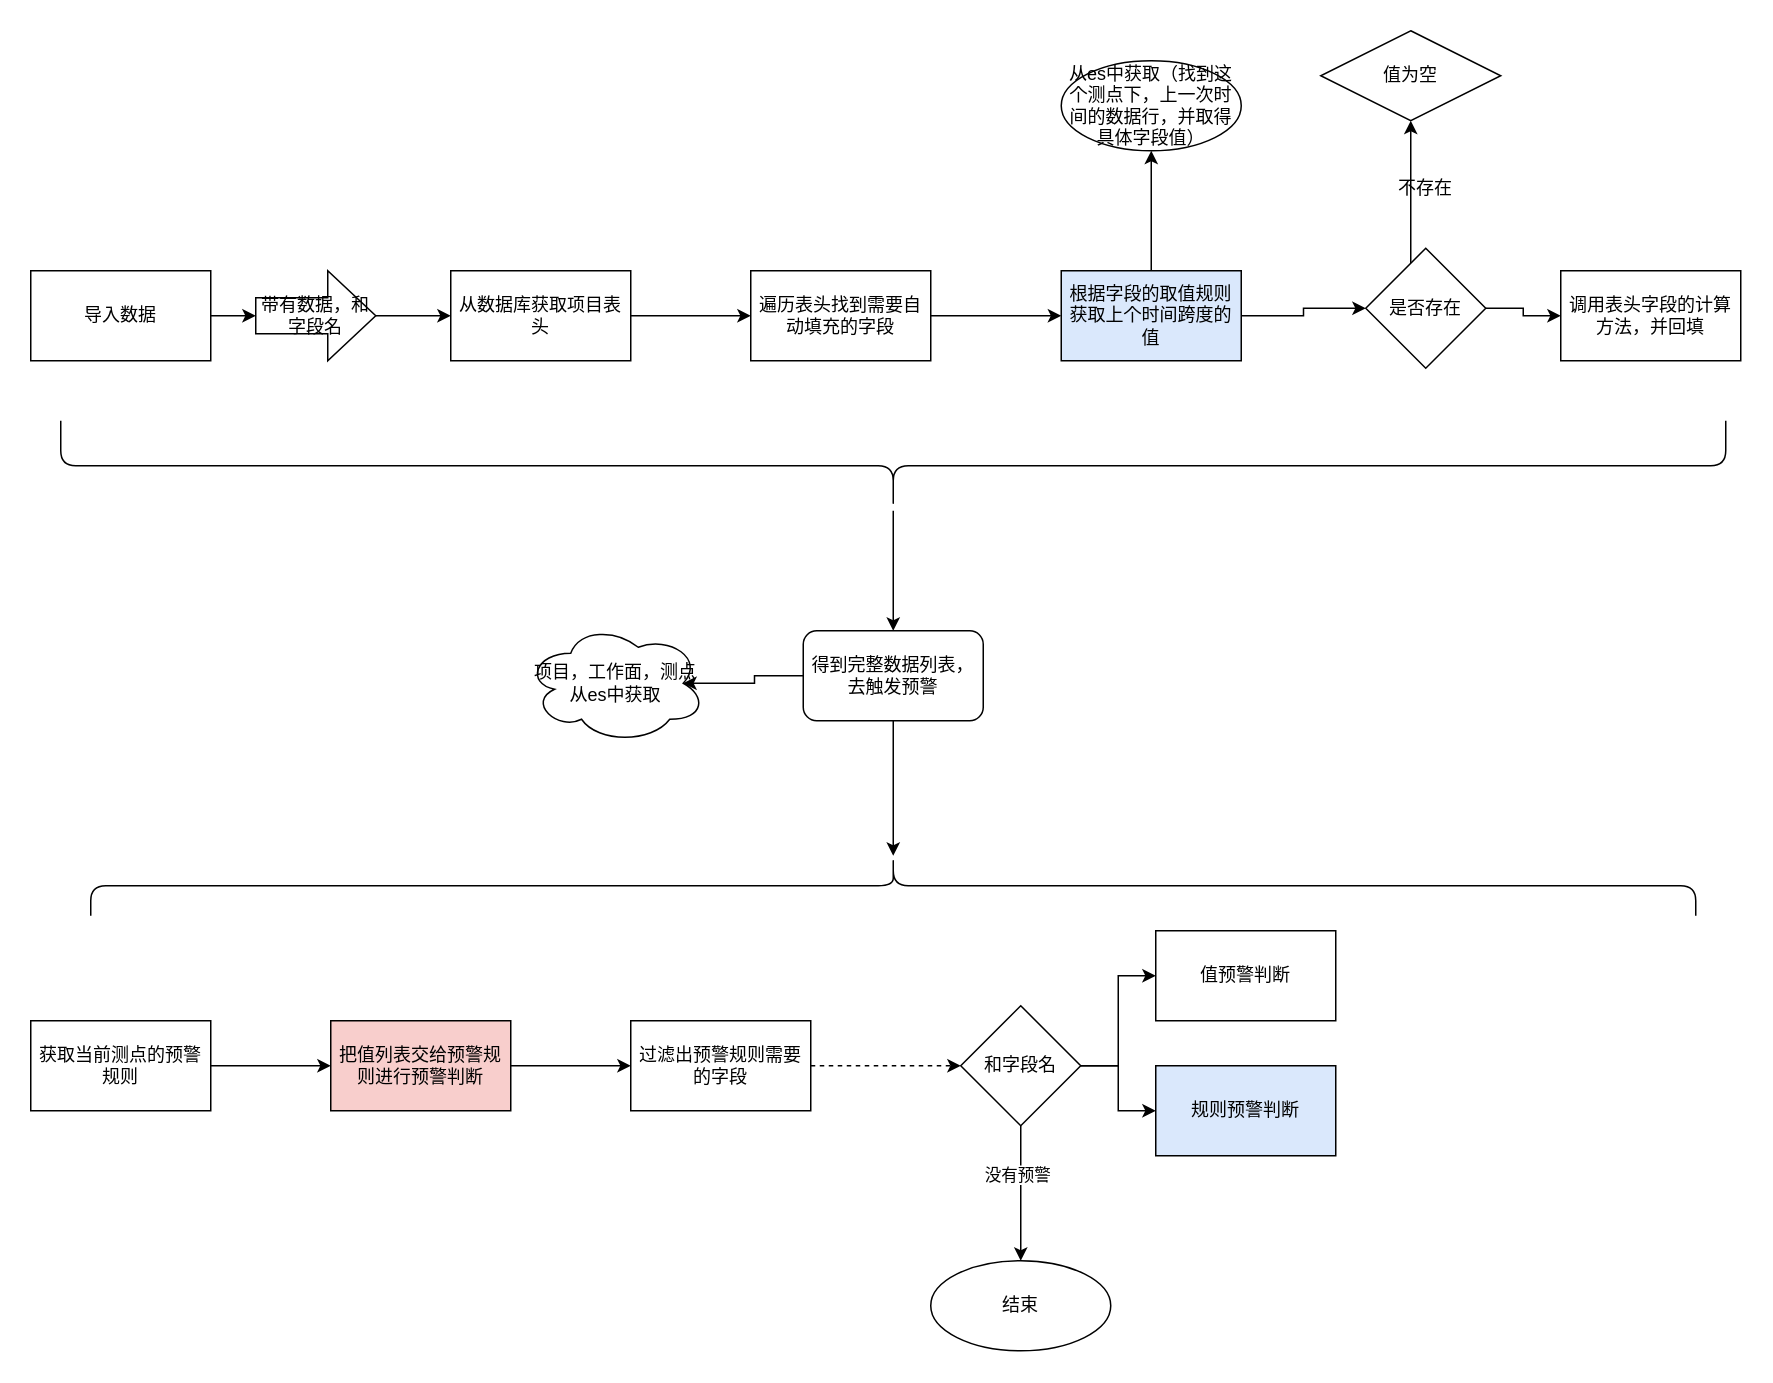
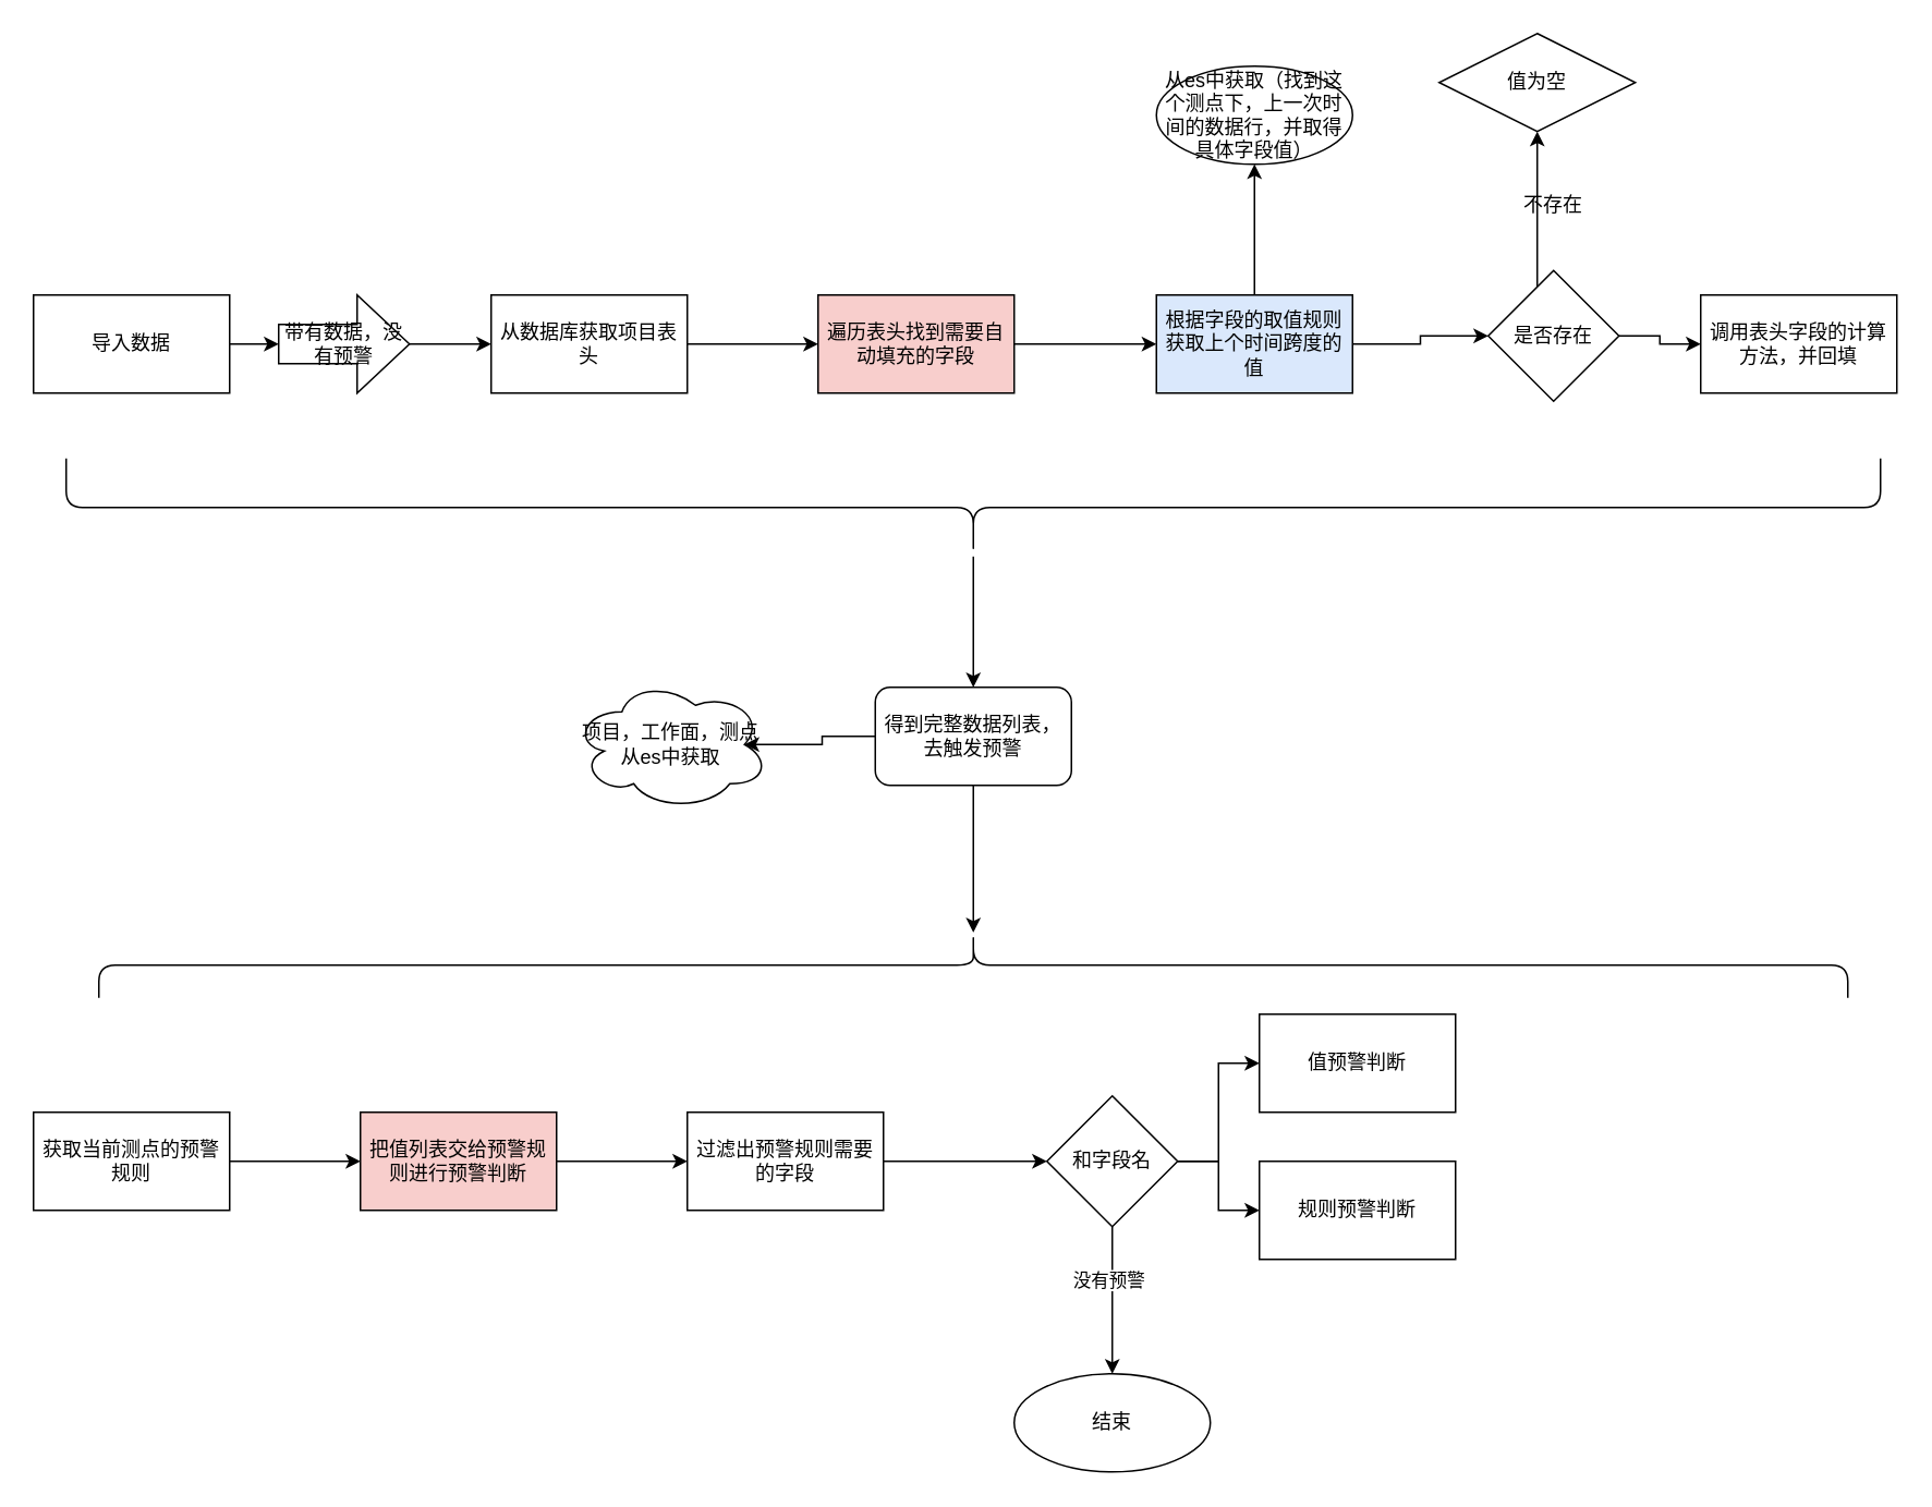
- <mxCell id="5" value="带有数据，和字段名" style="shape=singleArrow;whiteSpace=wrap;html=1;arrowWidth=0.4;arrowSize=0.4;rounded=0;" vertex="1" parent="1"><mxGeometry x="170" y="180" width="80" height="60" as="geometry" /></mxCell>
+ <mxCell id="5" value="带有数据，没有预警" style="shape=singleArrow;whiteSpace=wrap;html=1;arrowWidth=0.4;arrowSize=0.4;rounded=0;" vertex="1" parent="1"><mxGeometry x="170" y="180" width="80" height="60" as="geometry" /></mxCell>
- <mxCell id="9" value="遍历表头找到需要自动填充的字段" style="whiteSpace=wrap;html=1;rounded=0;" vertex="1" parent="1"><mxGeometry x="500" y="180" width="120" height="60" as="geometry" /></mxCell>
+ <mxCell id="9" value="遍历表头找到需要自动填充的字段" style="whiteSpace=wrap;html=1;rounded=0;fillColor=#f8cecc;" vertex="1" parent="1"><mxGeometry x="500" y="180" width="120" height="60" as="geometry" /></mxCell>
- <mxCell id="31" value="" style="edgeStyle=orthogonalEdgeStyle;rounded=0;orthogonalLoop=1;jettySize=auto;html=1;dashed=1;" edge="1" parent="1" source="32" target="37"><mxGeometry relative="1" as="geometry" /></mxCell>
+ <mxCell id="31" value="" style="edgeStyle=orthogonalEdgeStyle;rounded=0;orthogonalLoop=1;jettySize=auto;html=1;" edge="1" parent="1" source="32" target="37"><mxGeometry relative="1" as="geometry" /></mxCell>
- <mxCell id="40" value="规则预警判断" style="rounded=0;whiteSpace=wrap;html=1;fillColor=#dae8fc;" vertex="1" parent="1"><mxGeometry x="770" y="710" width="120" height="60" as="geometry" /></mxCell>
+ <mxCell id="40" value="规则预警判断" style="rounded=0;whiteSpace=wrap;html=1;" vertex="1" parent="1"><mxGeometry x="770" y="710" width="120" height="60" as="geometry" /></mxCell>
